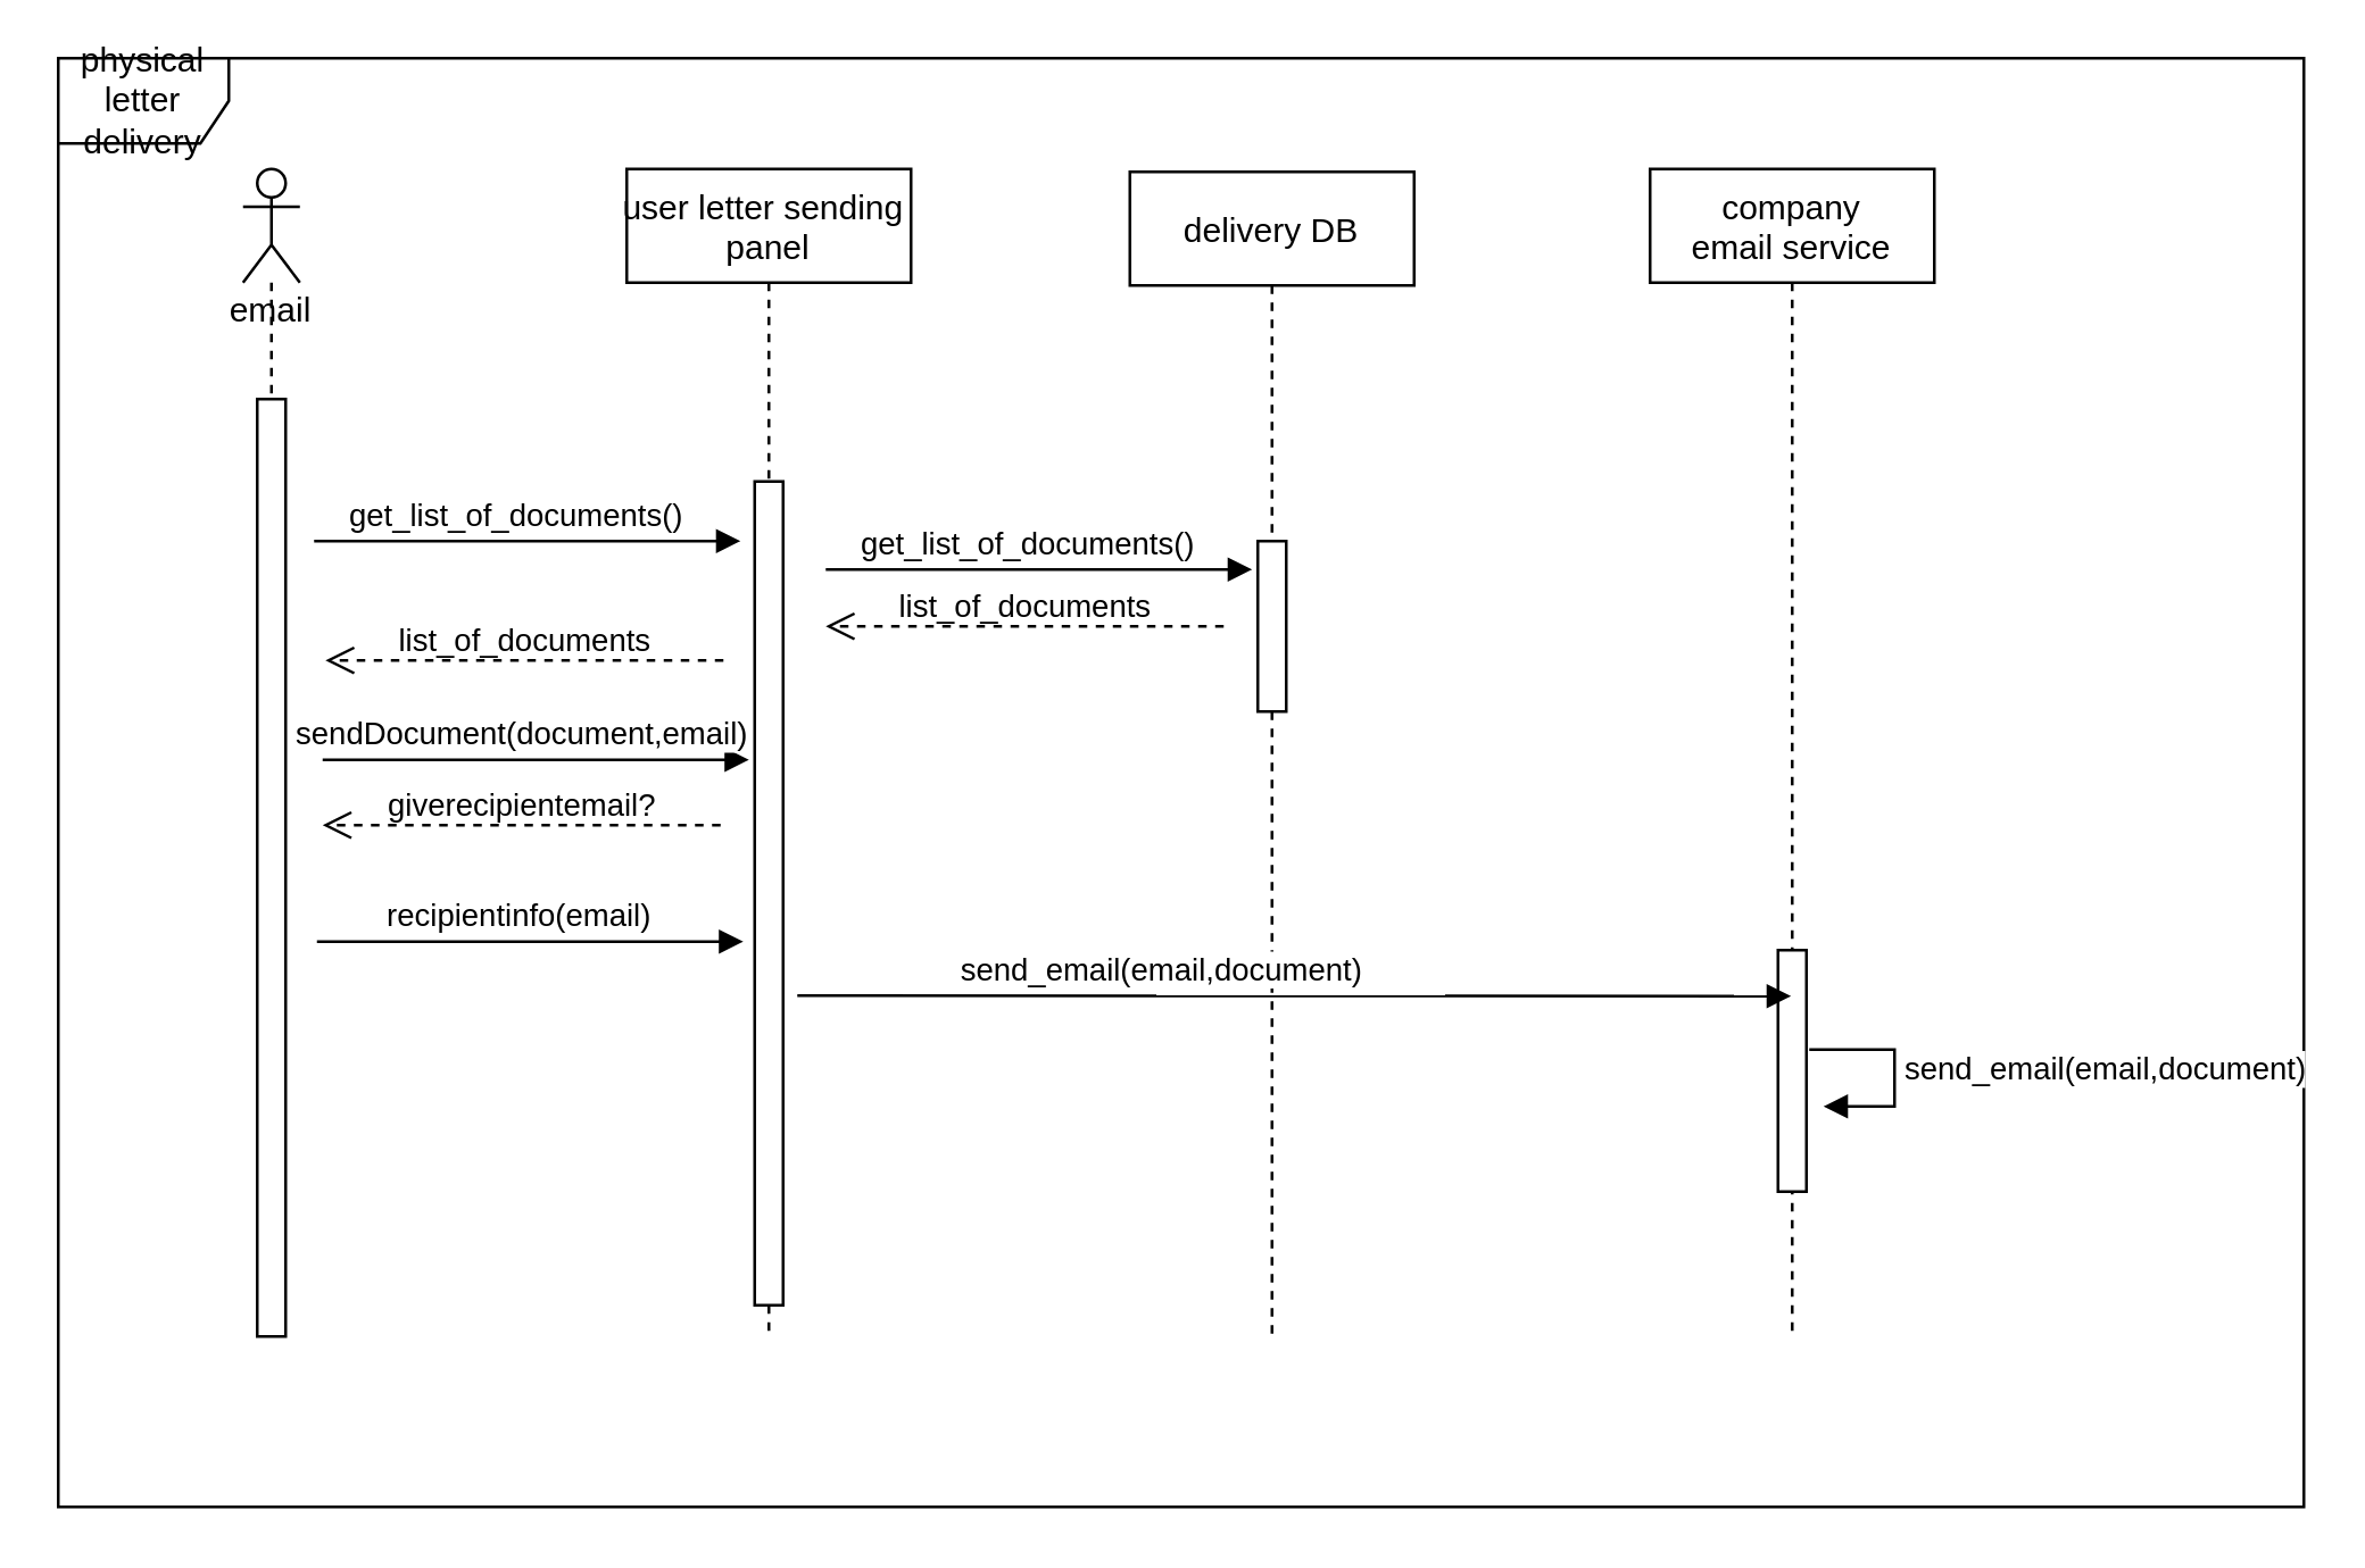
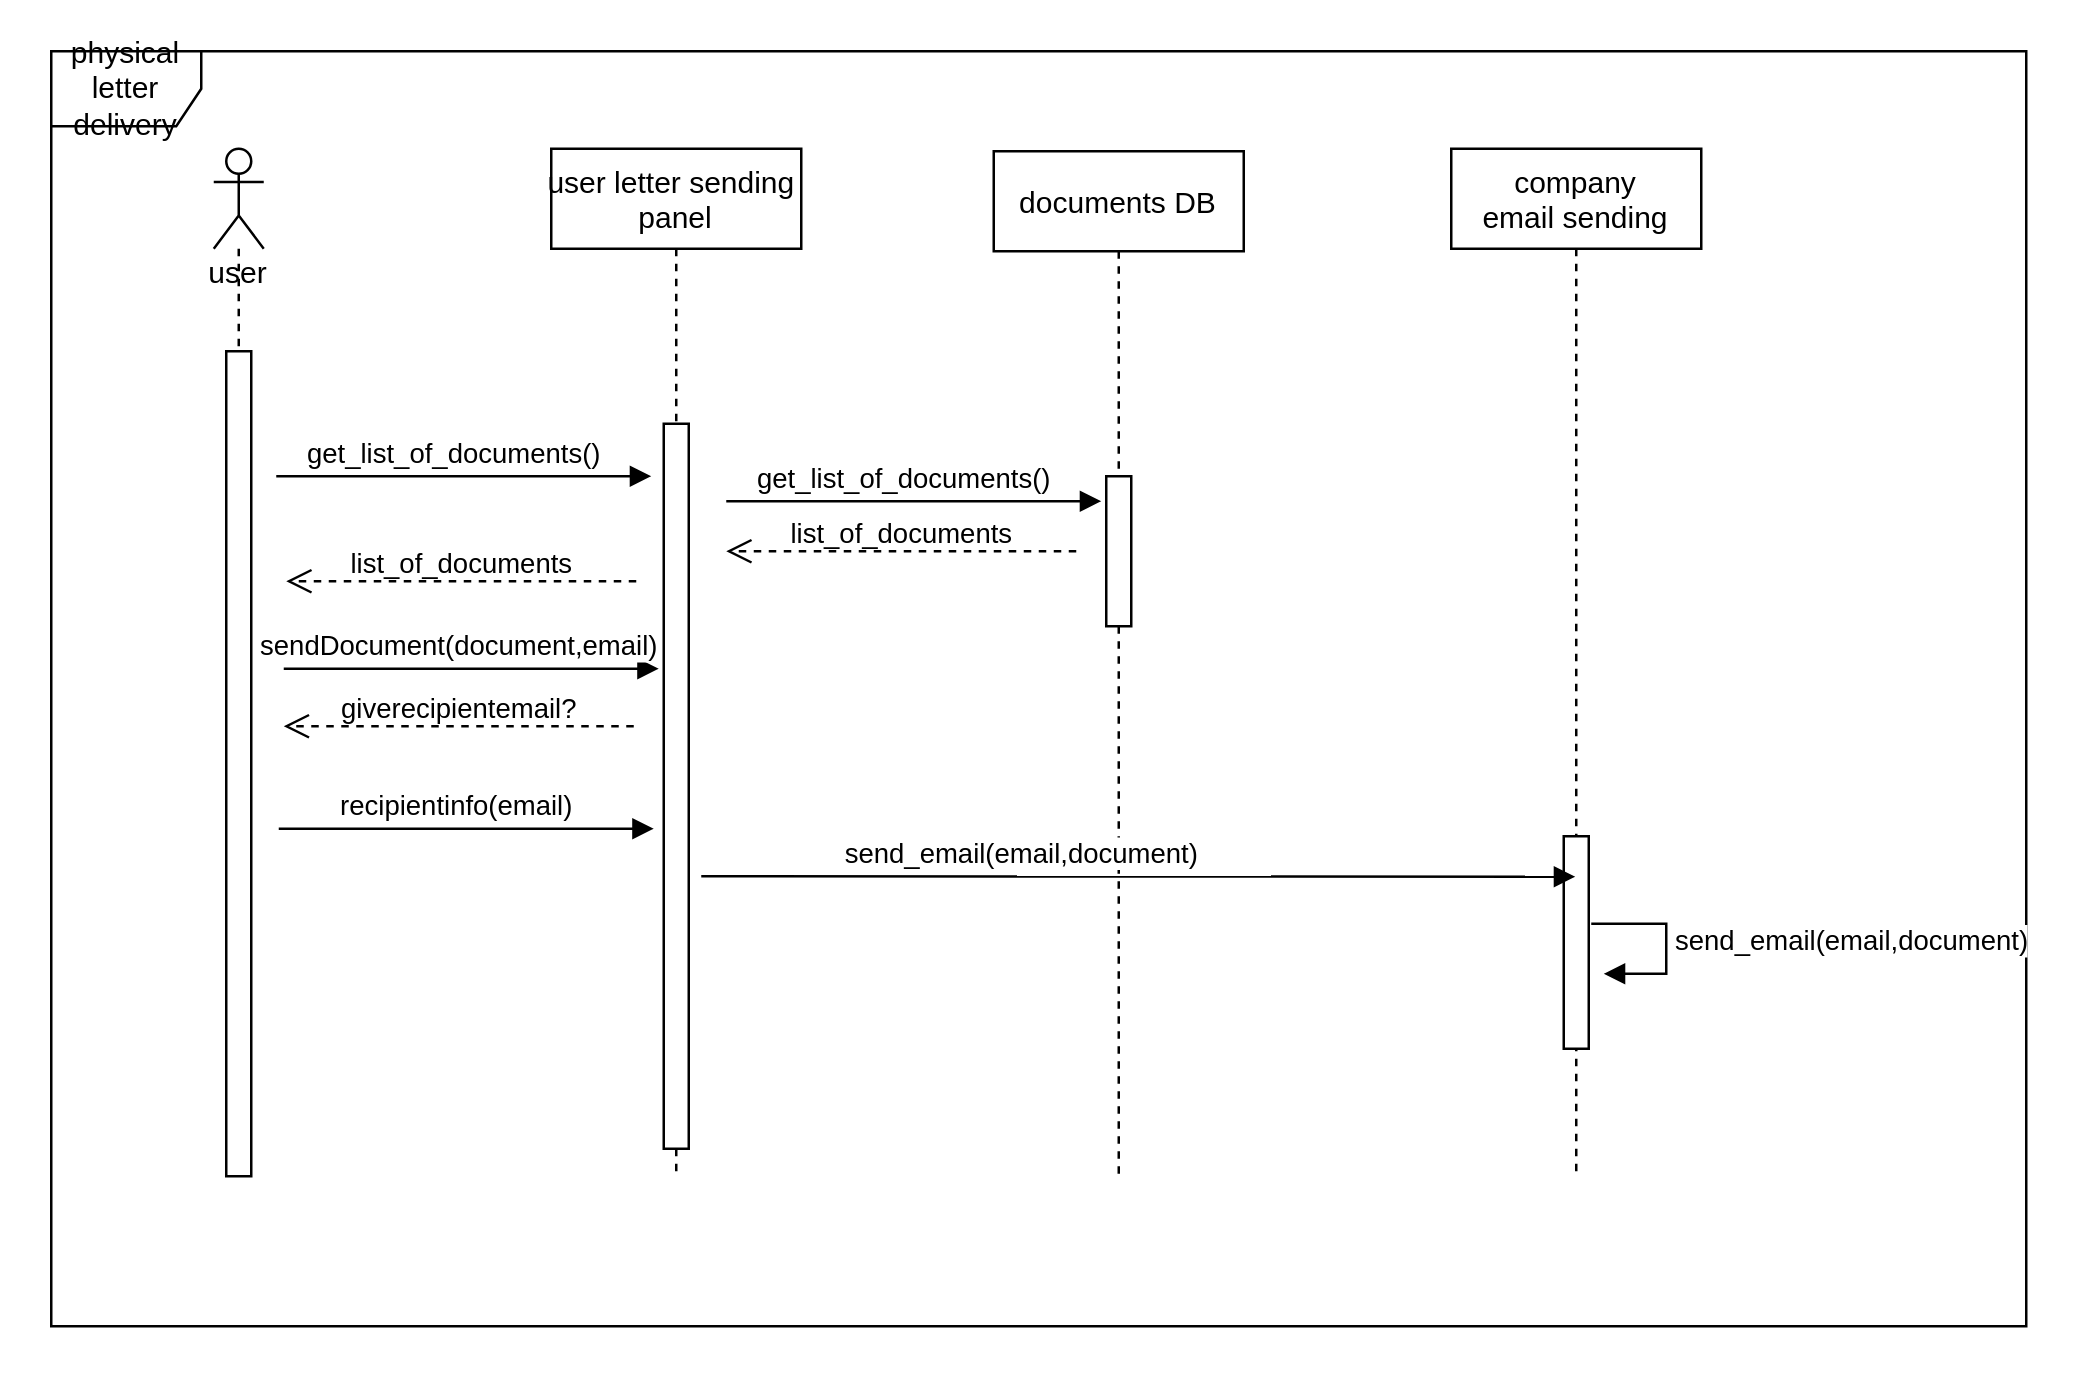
- <mxCell id="18" value="company&#10;email service" style="shape=umlLifeline;perimeter=lifelinePerimeter;container=1;collapsible=0;recursiveResize=0;rounded=0;shadow=0;strokeWidth=1;" parent="1" vertex="1"><mxGeometry x="580" y="59" width="100" height="410" as="geometry" /></mxCell>
+ <mxCell id="18" value="company&#10;email sending" style="shape=umlLifeline;perimeter=lifelinePerimeter;container=1;collapsible=0;recursiveResize=0;rounded=0;shadow=0;strokeWidth=1;" parent="1" vertex="1"><mxGeometry x="580" y="59" width="100" height="410" as="geometry" /></mxCell>
- <mxCell id="9" value="delivery DB" style="shape=umlLifeline;perimeter=lifelinePerimeter;container=1;collapsible=0;recursiveResize=0;rounded=0;shadow=0;strokeWidth=1;" parent="1" vertex="1"><mxGeometry x="397" y="60" width="100" height="410" as="geometry" /></mxCell>
+ <mxCell id="9" value="documents DB" style="shape=umlLifeline;perimeter=lifelinePerimeter;container=1;collapsible=0;recursiveResize=0;rounded=0;shadow=0;strokeWidth=1;" parent="1" vertex="1"><mxGeometry x="397" y="60" width="100" height="410" as="geometry" /></mxCell>
- <mxCell id="3" value="email" style="shape=umlLifeline;participant=umlActor;perimeter=lifelinePerimeter;whiteSpace=wrap;html=1;container=1;collapsible=0;recursiveResize=0;verticalAlign=top;spacingTop=36;outlineConnect=0;" parent="1" vertex="1"><mxGeometry x="85" y="59" width="20" height="411" as="geometry" /></mxCell>
+ <mxCell id="3" value="user" style="shape=umlLifeline;participant=umlActor;perimeter=lifelinePerimeter;whiteSpace=wrap;html=1;container=1;collapsible=0;recursiveResize=0;verticalAlign=top;spacingTop=36;outlineConnect=0;" parent="1" vertex="1"><mxGeometry x="85" y="59" width="20" height="411" as="geometry" /></mxCell>
